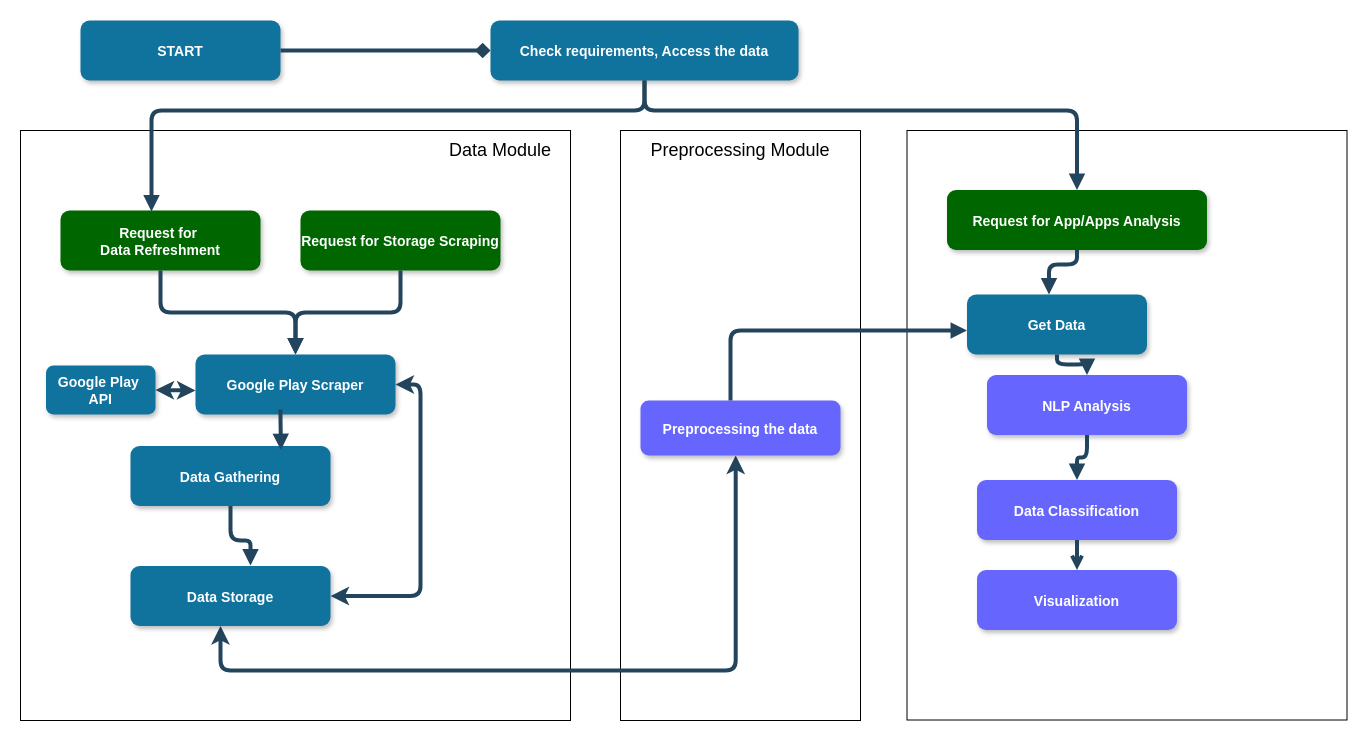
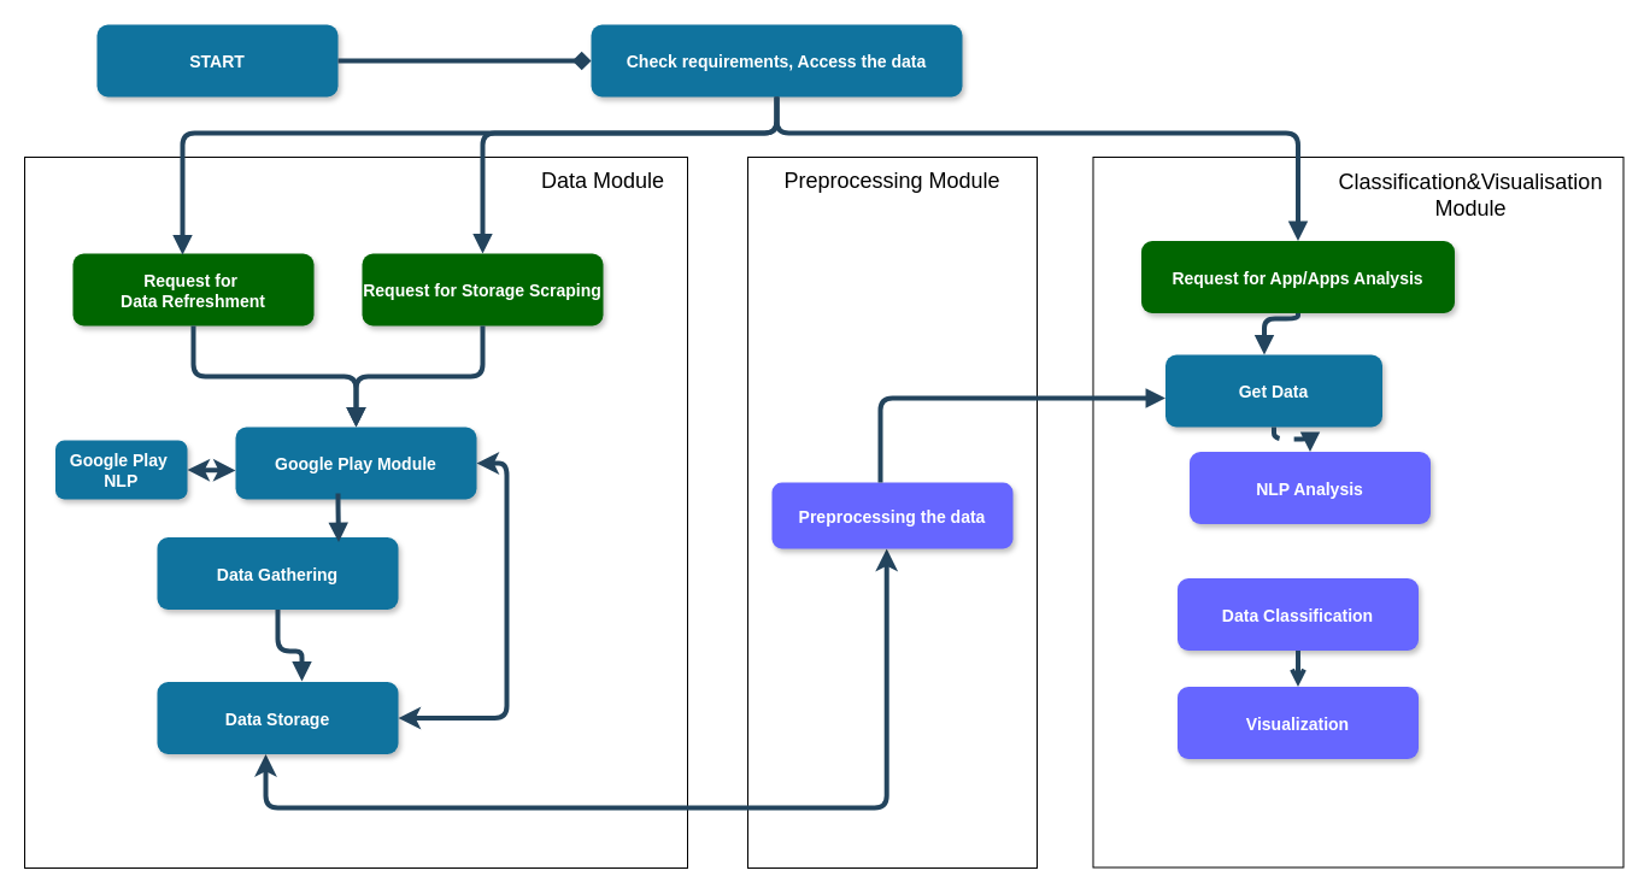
+ <mxCell id="17" value="" style="edgeStyle=elbowEdgeStyle;elbow=vertical;strokeWidth=4;endArrow=block;endFill=1;fontStyle=1;strokeColor=#23445D;exitX=0.5;exitY=1;exitDx=0;exitDy=0;" parent="1" source="6" target="8" edge="1"><mxGeometry x="22" y="165.5" width="100" height="100" as="geometry"><mxPoint x="52" y="-74.5" as="sourcePoint" /><mxPoint x="152" y="-174.5" as="targetPoint" /><Array as="points"><mxPoint x="530" y="110" /><mxPoint x="640" y="170" /></Array></mxGeometry></mxCell>
+ <mxCell id="32" value="&lt;font size=&quot;4&quot;&gt;Classification&amp;amp;Visualisation Module&lt;/font&gt;" style="text;html=1;align=center;verticalAlign=middle;whiteSpace=wrap;rounded=0;" parent="1" vertex="1"><mxGeometry x="1120" y="135" width="200" height="54.5" as="geometry" /></mxCell>
- <mxCell id="9" value="Request for App/Apps Analysis" style="rounded=1;fillColor=#006600;strokeColor=none;shadow=1;gradientColor=none;fontStyle=1;fontColor=#FFFFFF;fontSize=14;" parent="1" vertex="1"><mxGeometry x="946.5" y="189.5" width="260" height="60" as="geometry" /></mxCell>
+ <mxCell id="9" value="Request for App/Apps Analysis" style="rounded=1;fillColor=#006600;strokeColor=none;shadow=1;gradientColor=none;fontStyle=1;fontColor=#FFFFFF;fontSize=14;" parent="1" vertex="1"><mxGeometry x="946.5" y="199.5" width="260" height="60" as="geometry" /></mxCell>
- <mxCell id="21" value="" style="edgeStyle=elbowEdgeStyle;elbow=vertical;strokeWidth=4;endArrow=block;endFill=1;fontStyle=1;strokeColor=#23445D;" parent="1" source="12" target="13" edge="1"><mxGeometry x="62" y="165.5" width="100" height="100" as="geometry"><mxPoint x="486.5" y="-50.5" as="sourcePoint" /><mxPoint x="586.5" y="-150.5" as="targetPoint" /></mxGeometry></mxCell>
+ <mxCell id="21" value="" style="edgeStyle=elbowEdgeStyle;elbow=vertical;strokeWidth=4;endArrow=block;endFill=1;fontStyle=1;strokeColor=#23445D;dashed=1;" parent="1" source="12" target="13" edge="1"><mxGeometry x="62" y="165.5" width="100" height="100" as="geometry"><mxPoint x="486.5" y="-50.5" as="sourcePoint" /><mxPoint x="586.5" y="-150.5" as="targetPoint" /></mxGeometry></mxCell>
- <mxCell id="36" value="Google Play &#10;API" style="rounded=1;fillColor=#10739E;strokeColor=none;shadow=1;gradientColor=none;fontStyle=1;fontColor=#FFFFFF;fontSize=14;" parent="1" vertex="1"><mxGeometry x="45.5" y="365" width="109.5" height="49" as="geometry" /></mxCell>
+ <mxCell id="36" value="Google Play &#10;NLP" style="rounded=1;fillColor=#10739E;strokeColor=none;shadow=1;gradientColor=none;fontStyle=1;fontColor=#FFFFFF;fontSize=14;" parent="1" vertex="1"><mxGeometry x="45.5" y="365" width="109.5" height="49" as="geometry" /></mxCell>
- <mxCell id="10" value="Google Play Scraper" style="rounded=1;fillColor=#10739E;strokeColor=none;shadow=1;gradientColor=none;fontStyle=1;fontColor=#FFFFFF;fontSize=14;" parent="1" vertex="1"><mxGeometry x="195" y="354" width="200" height="60" as="geometry" /></mxCell>
+ <mxCell id="10" value="Google Play Module" style="rounded=1;fillColor=#10739E;strokeColor=none;shadow=1;gradientColor=none;fontStyle=1;fontColor=#FFFFFF;fontSize=14;" parent="1" vertex="1"><mxGeometry x="195" y="354" width="200" height="60" as="geometry" /></mxCell>
- <mxCell id="22" value="" style="edgeStyle=elbowEdgeStyle;elbow=vertical;strokeWidth=4;endArrow=block;endFill=1;fontStyle=1;strokeColor=#23445D;" parent="1" source="13" target="14" edge="1"><mxGeometry x="62" y="175.5" width="100" height="100" as="geometry"><mxPoint x="486.5" y="-40.5" as="sourcePoint" /><mxPoint x="586.5" y="-140.5" as="targetPoint" /></mxGeometry></mxCell>
